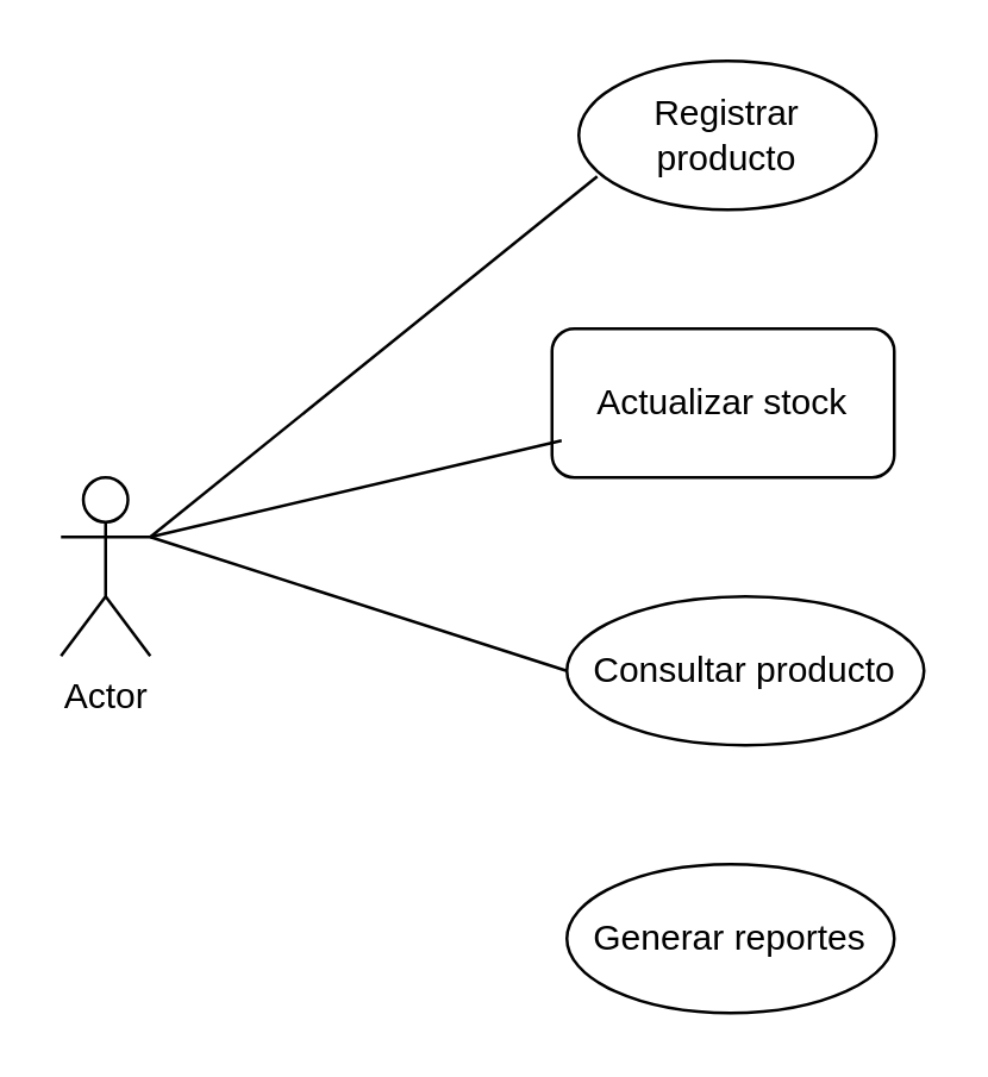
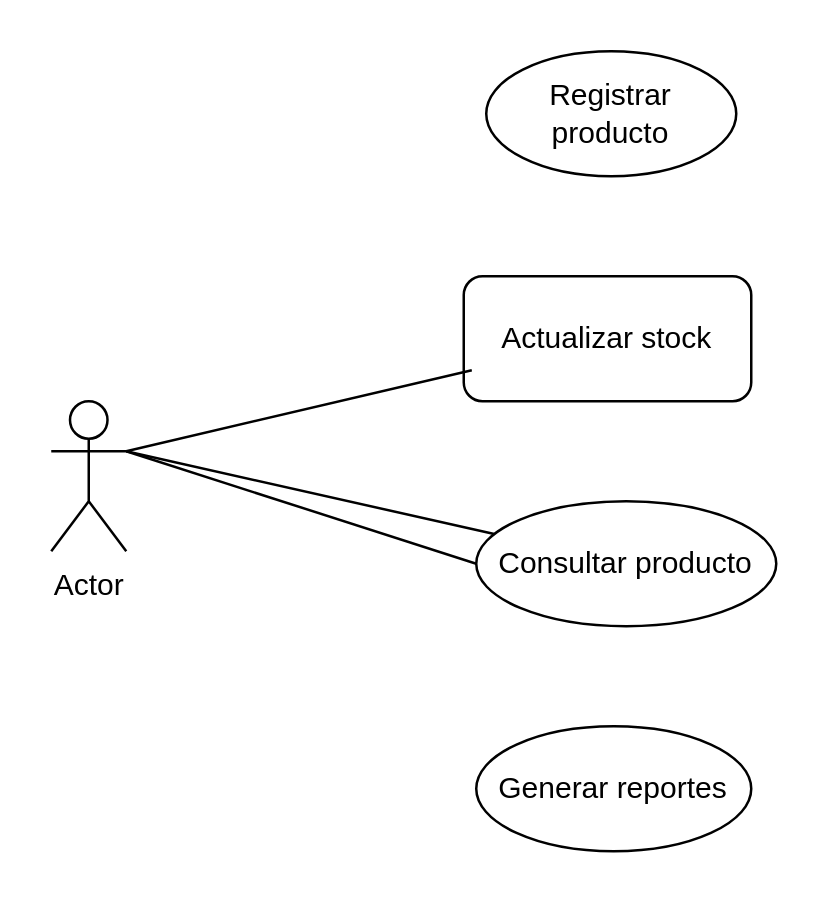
- <mxCell id="7" value="" style="endArrow=none;html=1;rounded=0;exitX=1;exitY=0.333;exitDx=0;exitDy=0;exitPerimeter=0;entryX=0.062;entryY=0.776;entryDx=0;entryDy=0;entryPerimeter=0;" edge="1" parent="1" source="2" target="3"><mxGeometry width="50" height="50" relative="1" as="geometry"><mxPoint x="170" y="240" as="sourcePoint" /><mxPoint x="220" y="190" as="targetPoint" /></mxGeometry></mxCell>
+ <mxCell id="7" value="" style="endArrow=none;html=1;rounded=0;exitX=1;exitY=0.333;exitDx=0;exitDy=0;exitPerimeter=0;" edge="1" parent="1" source="2" target="5"><mxGeometry width="50" height="50" relative="1" as="geometry"><mxPoint x="170" y="240" as="sourcePoint" /><mxPoint x="220" y="190" as="targetPoint" /></mxGeometry></mxCell>
